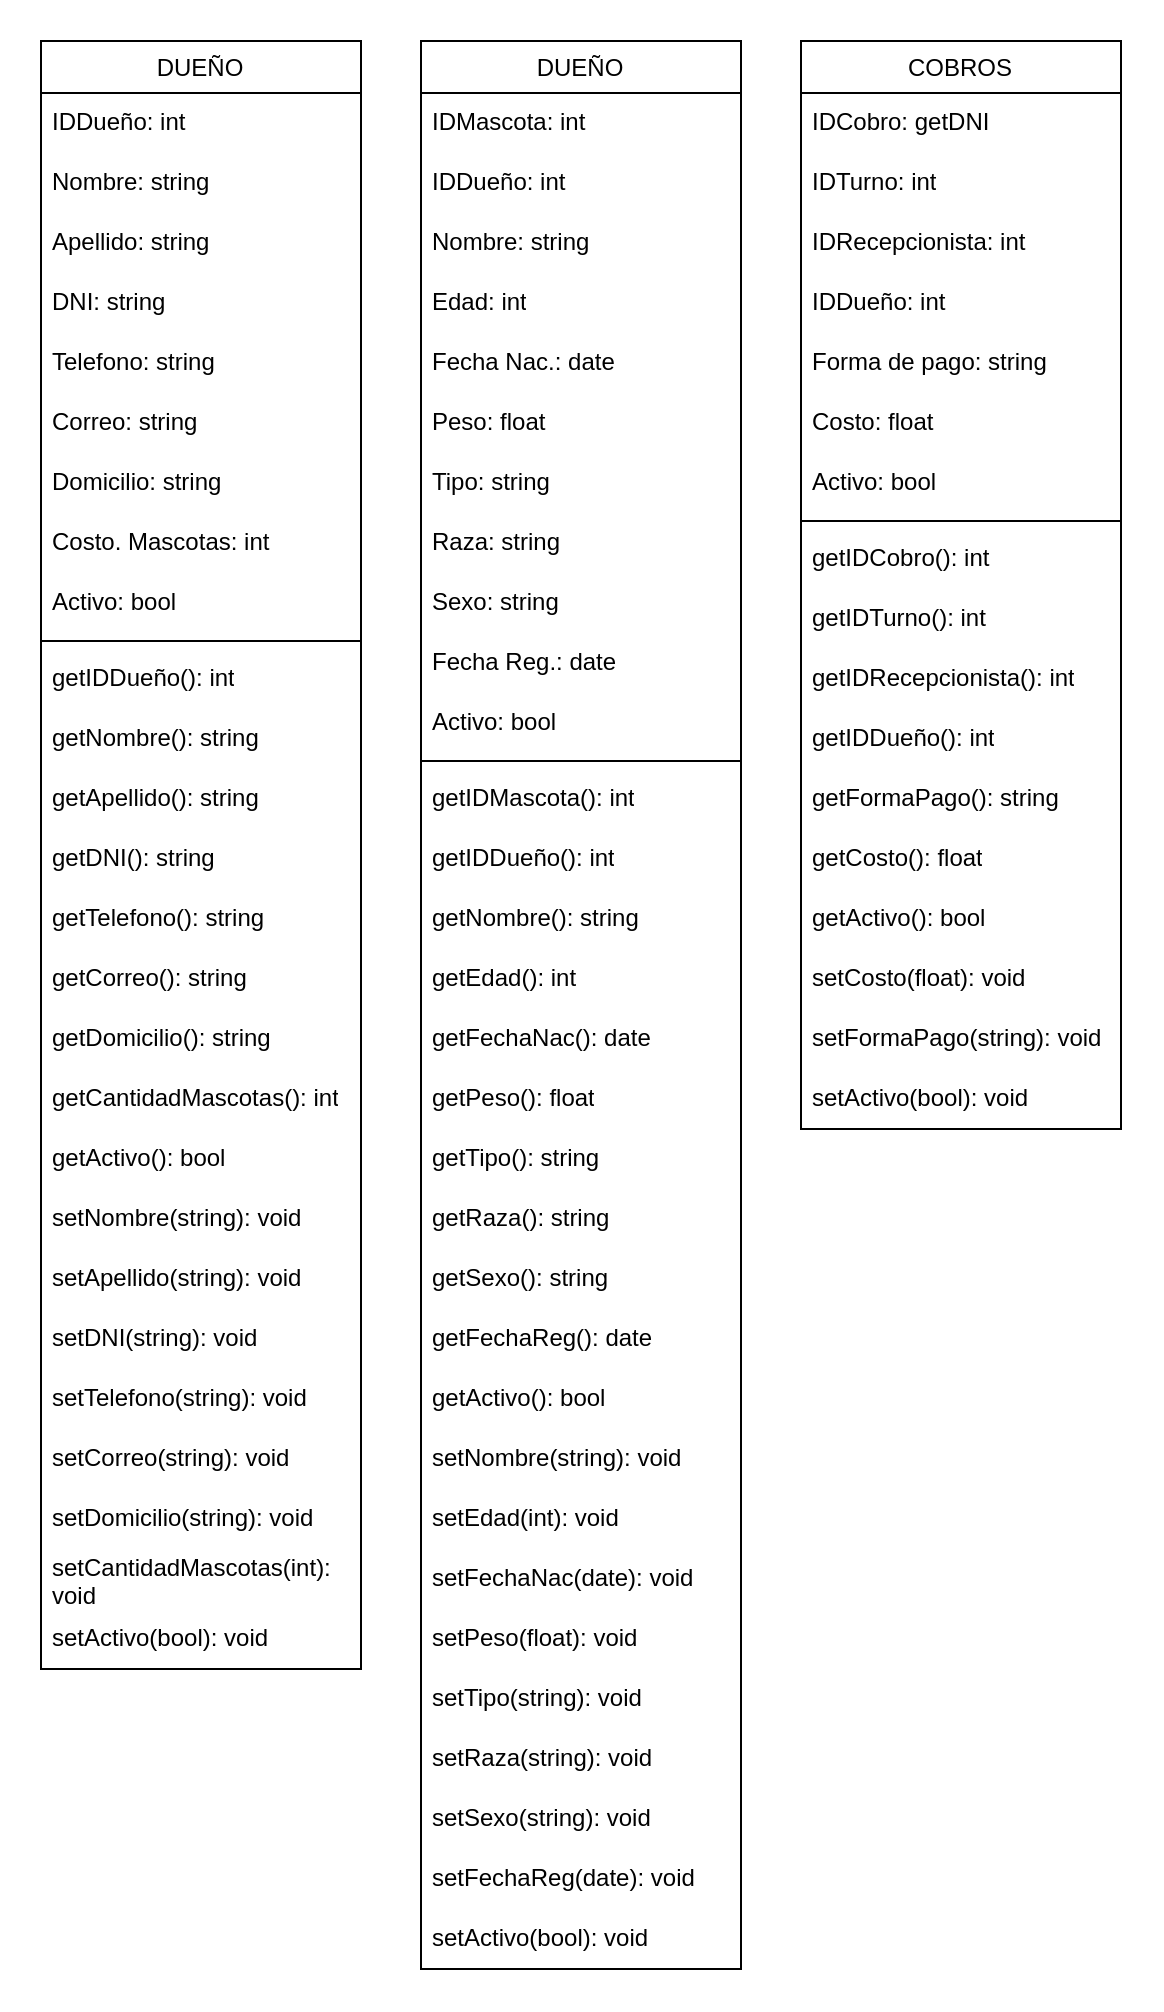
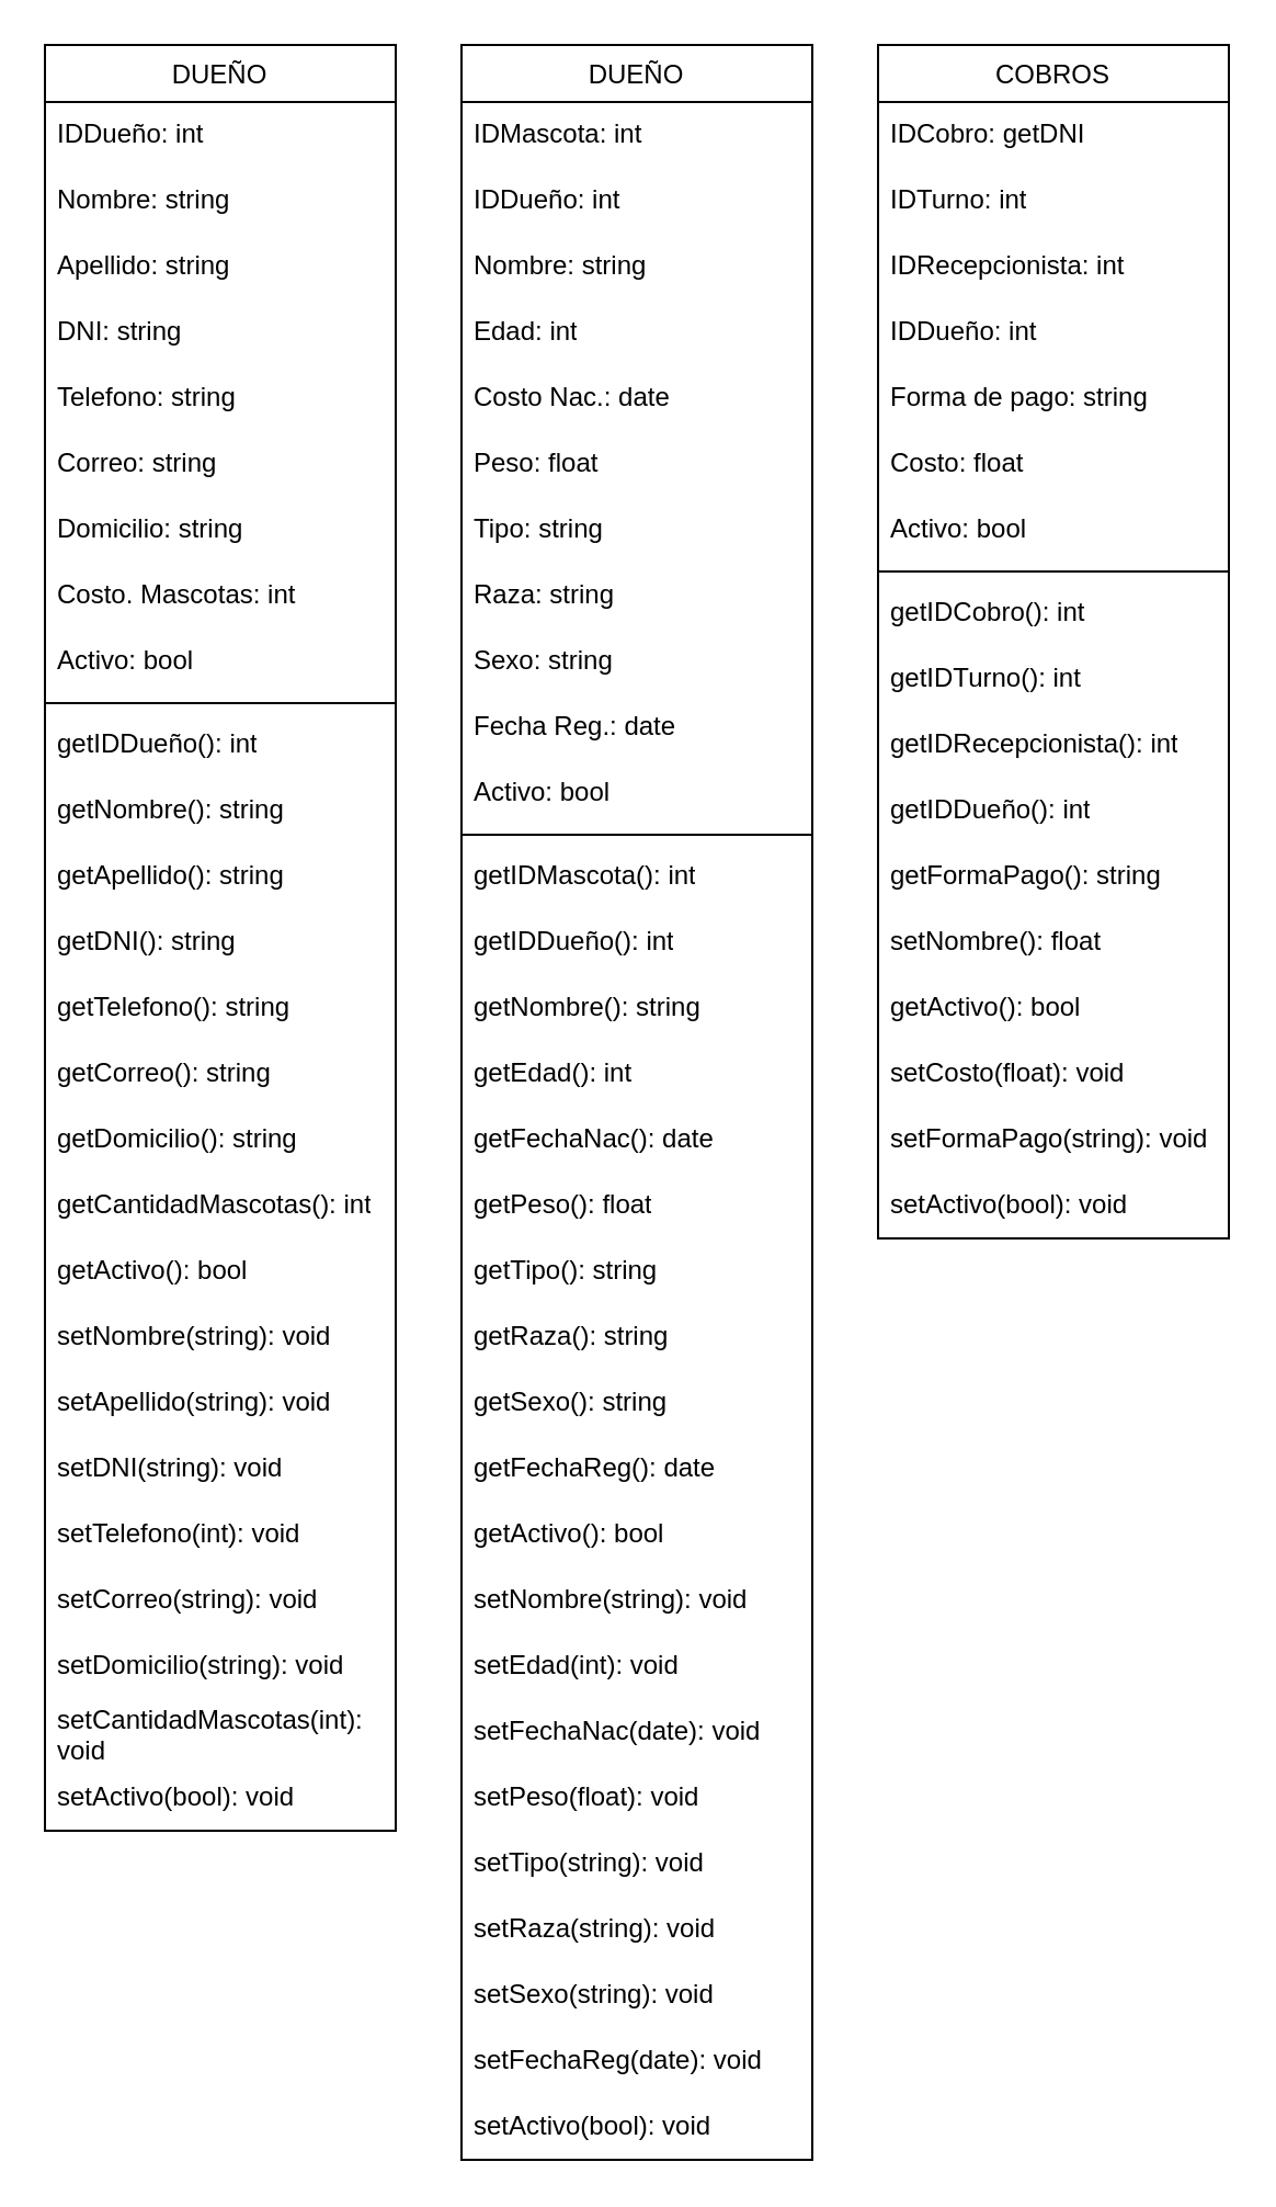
- <mxCell id="35" value="Fecha Nac.: date" style="text;strokeColor=none;fillColor=none;align=left;verticalAlign=middle;spacingLeft=4;spacingRight=4;overflow=hidden;points=[[0,0.5],[1,0.5]];portConstraint=eastwest;rotatable=0;whiteSpace=wrap;html=1;" vertex="1" parent="30"><mxGeometry y="146" width="160" height="30" as="geometry" /></mxCell>
+ <mxCell id="35" value="Costo Nac.: date" style="text;strokeColor=none;fillColor=none;align=left;verticalAlign=middle;spacingLeft=4;spacingRight=4;overflow=hidden;points=[[0,0.5],[1,0.5]];portConstraint=eastwest;rotatable=0;whiteSpace=wrap;html=1;" vertex="1" parent="30"><mxGeometry y="146" width="160" height="30" as="geometry" /></mxCell>
- <mxCell id="77" value="getCosto(): float" style="text;strokeColor=none;fillColor=none;align=left;verticalAlign=middle;spacingLeft=4;spacingRight=4;overflow=hidden;points=[[0,0.5],[1,0.5]];portConstraint=eastwest;rotatable=0;whiteSpace=wrap;html=1;" vertex="1" parent="63"><mxGeometry y="394" width="160" height="30" as="geometry" /></mxCell>
+ <mxCell id="77" value="setNombre(): float" style="text;strokeColor=none;fillColor=none;align=left;verticalAlign=middle;spacingLeft=4;spacingRight=4;overflow=hidden;points=[[0,0.5],[1,0.5]];portConstraint=eastwest;rotatable=0;whiteSpace=wrap;html=1;" vertex="1" parent="63"><mxGeometry y="394" width="160" height="30" as="geometry" /></mxCell>
- <mxCell id="25" value="setTelefono(string): void" style="text;strokeColor=none;fillColor=none;align=left;verticalAlign=middle;spacingLeft=4;spacingRight=4;overflow=hidden;points=[[0,0.5],[1,0.5]];portConstraint=eastwest;rotatable=0;whiteSpace=wrap;html=1;" vertex="1" parent="2"><mxGeometry y="664" width="160" height="30" as="geometry" /></mxCell>
+ <mxCell id="25" value="setTelefono(int): void" style="text;strokeColor=none;fillColor=none;align=left;verticalAlign=middle;spacingLeft=4;spacingRight=4;overflow=hidden;points=[[0,0.5],[1,0.5]];portConstraint=eastwest;rotatable=0;whiteSpace=wrap;html=1;" vertex="1" parent="2"><mxGeometry y="664" width="160" height="30" as="geometry" /></mxCell>
